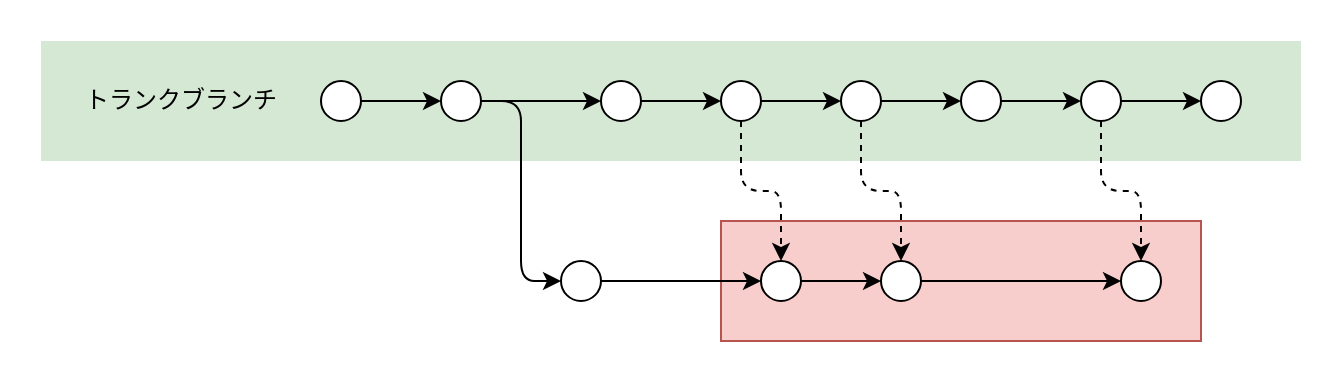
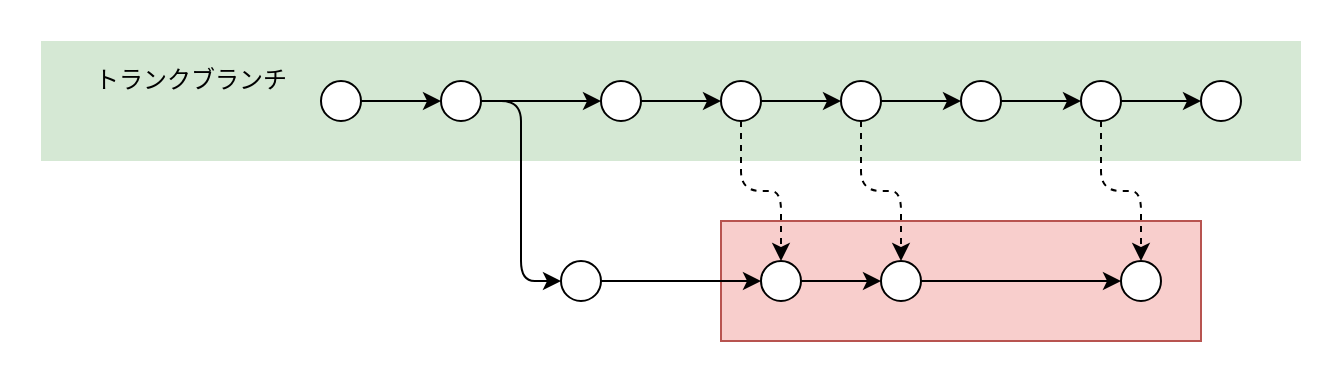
- <mxCell id="31" value="トランクブランチ" style="text;html=1;strokeColor=none;fillColor=none;align=center;verticalAlign=middle;whiteSpace=wrap;rounded=0;" parent="1" vertex="1"><mxGeometry x="34.5" y="38.75" width="111" height="22.5" as="geometry" /></mxCell>
+ <mxCell id="31" value="トランクブランチ" style="text;html=1;strokeColor=none;fillColor=none;align=center;verticalAlign=middle;whiteSpace=wrap;rounded=0;" parent="1" vertex="1"><mxGeometry x="39.5" y="28.75" width="111" height="22.5" as="geometry" /></mxCell>
